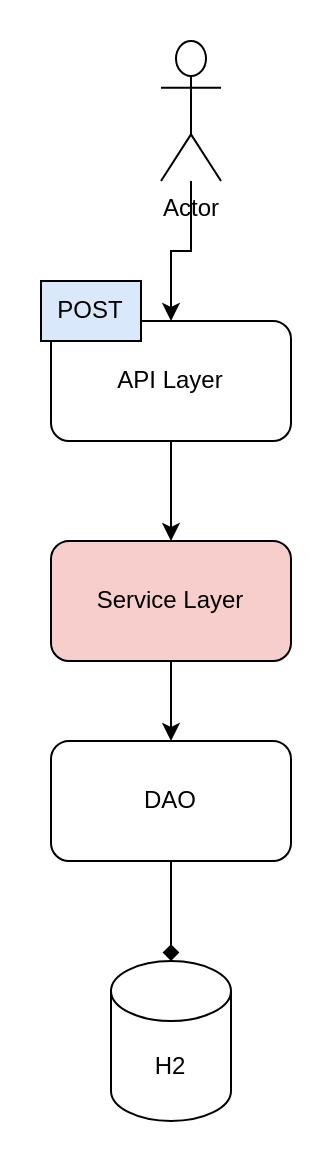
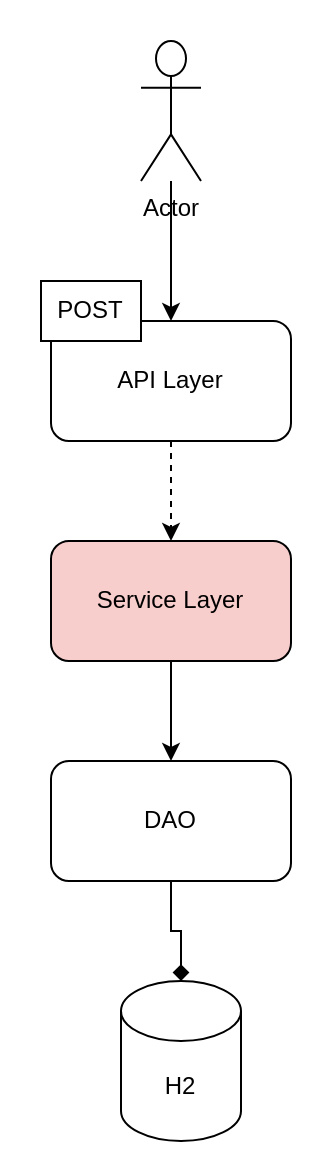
- <mxCell id="3" value="Actor" style="shape=umlActor;verticalLabelPosition=bottom;verticalAlign=top;html=1;outlineConnect=0;" vertex="1" parent="1"><mxGeometry x="80" y="20" width="30" height="70" as="geometry" /></mxCell>
+ <mxCell id="3" value="Actor" style="shape=umlActor;verticalLabelPosition=bottom;verticalAlign=top;html=1;outlineConnect=0;" vertex="1" parent="1"><mxGeometry x="70" y="20" width="30" height="70" as="geometry" /></mxCell>
- <mxCell id="11" value="POST" style="rounded=0;whiteSpace=wrap;html=1;fillColor=#dae8fc;" vertex="1" parent="1"><mxGeometry x="20" y="140" width="50" height="30" as="geometry" /></mxCell>
+ <mxCell id="11" value="POST" style="rounded=0;whiteSpace=wrap;html=1;" vertex="1" parent="1"><mxGeometry x="20" y="140" width="50" height="30" as="geometry" /></mxCell>
- <mxCell id="4" value="" style="edgeStyle=orthogonalEdgeStyle;rounded=0;orthogonalLoop=1;jettySize=auto;html=1;" edge="1" parent="1" source="5" target="7"><mxGeometry relative="1" as="geometry" /></mxCell>
+ <mxCell id="4" value="" style="edgeStyle=orthogonalEdgeStyle;rounded=0;orthogonalLoop=1;jettySize=auto;html=1;dashed=1;" edge="1" parent="1" source="5" target="7"><mxGeometry relative="1" as="geometry" /></mxCell>
- <mxCell id="9" value="DAO" style="rounded=1;whiteSpace=wrap;html=1;" vertex="1" parent="1"><mxGeometry x="25" y="370" width="120" height="60" as="geometry" /></mxCell>
+ <mxCell id="9" value="DAO" style="rounded=1;whiteSpace=wrap;html=1;" vertex="1" parent="1"><mxGeometry x="25" y="380" width="120" height="60" as="geometry" /></mxCell>
- <mxCell id="10" value="H2" style="shape=cylinder3;whiteSpace=wrap;html=1;boundedLbl=1;backgroundOutline=1;size=15;" vertex="1" parent="1"><mxGeometry x="55" y="480" width="60" height="80" as="geometry" /></mxCell>
+ <mxCell id="10" value="H2" style="shape=cylinder3;whiteSpace=wrap;html=1;boundedLbl=1;backgroundOutline=1;size=15;" vertex="1" parent="1"><mxGeometry x="60" y="490" width="60" height="80" as="geometry" /></mxCell>
